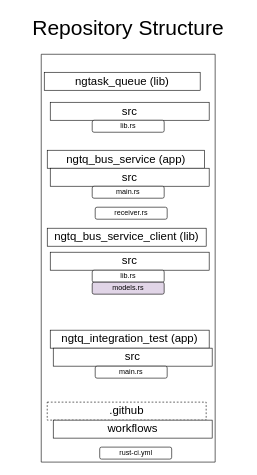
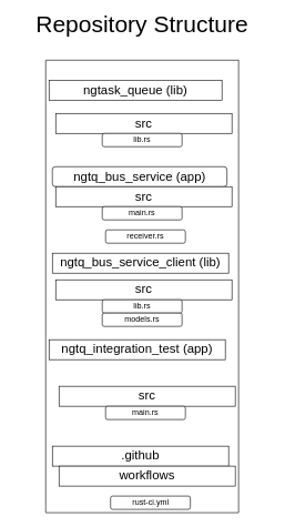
- <mxCell id="20" value="Repository Structure" style="text;html=1;align=center;verticalAlign=middle;whiteSpace=wrap;rounded=0;fontSize=35;" vertex="1" parent="1"><mxGeometry x="20" y="30" width="386" height="30" as="geometry" /></mxCell>
+ <mxCell id="20" value="Repository Structure" style="text;html=1;align=center;verticalAlign=middle;whiteSpace=wrap;rounded=0;fontSize=35;" vertex="1" parent="1"><mxGeometry x="20" y="20" width="386" height="30" as="geometry" /></mxCell>
- <mxCell id="4" value="ngtq_bus_service (app)" style="rounded=0;whiteSpace=wrap;html=1;fontSize=19;" vertex="1" parent="2"><mxGeometry x="10" y="160" width="262.5" height="30" as="geometry" /></mxCell>
+ <mxCell id="4" value="ngtq_bus_service (app)" style="whiteSpace=wrap;html=1;fontSize=19;rounded=1;" vertex="1" parent="2"><mxGeometry x="10" y="160" width="262.5" height="30" as="geometry" /></mxCell>
- <mxCell id="17" value="models.rs" style="rounded=1;whiteSpace=wrap;html=1;fillColor=#e1d5e7;" vertex="1" parent="2"><mxGeometry x="85" y="380" width="120" height="20" as="geometry" /></mxCell>
+ <mxCell id="17" value="models.rs" style="rounded=1;whiteSpace=wrap;html=1;" vertex="1" parent="2"><mxGeometry x="85" y="380" width="120" height="20" as="geometry" /></mxCell>
- <mxCell id="6" value="ngtq_integration_test (app)" style="rounded=0;whiteSpace=wrap;html=1;fontSize=19;" vertex="1" parent="2"><mxGeometry x="15" y="460" width="265" height="30" as="geometry" /></mxCell>
+ <mxCell id="6" value="ngtq_integration_test (app)" style="rounded=0;whiteSpace=wrap;html=1;fontSize=19;" vertex="1" parent="2"><mxGeometry x="5" y="420" width="265" height="30" as="geometry" /></mxCell>
- <mxCell id="7" value=".github" style="rounded=0;whiteSpace=wrap;html=1;fontSize=19;dashed=1;" vertex="1" parent="2"><mxGeometry x="10" y="580" width="265" height="30" as="geometry" /></mxCell>
+ <mxCell id="7" value=".github" style="rounded=0;whiteSpace=wrap;html=1;fontSize=19;" vertex="1" parent="2"><mxGeometry x="10" y="580" width="265" height="30" as="geometry" /></mxCell>
